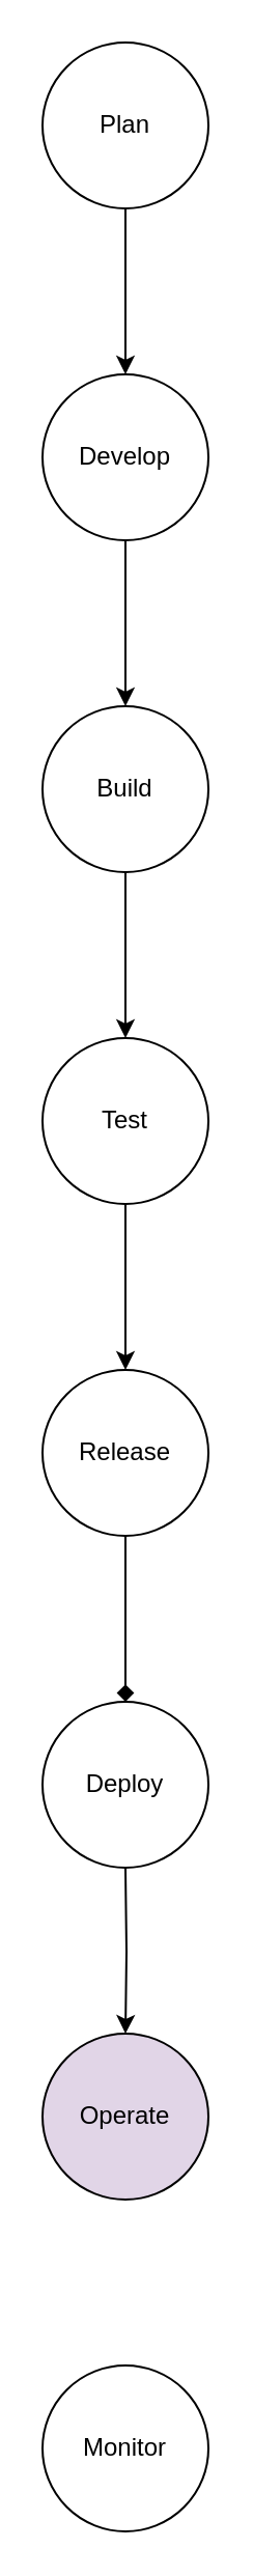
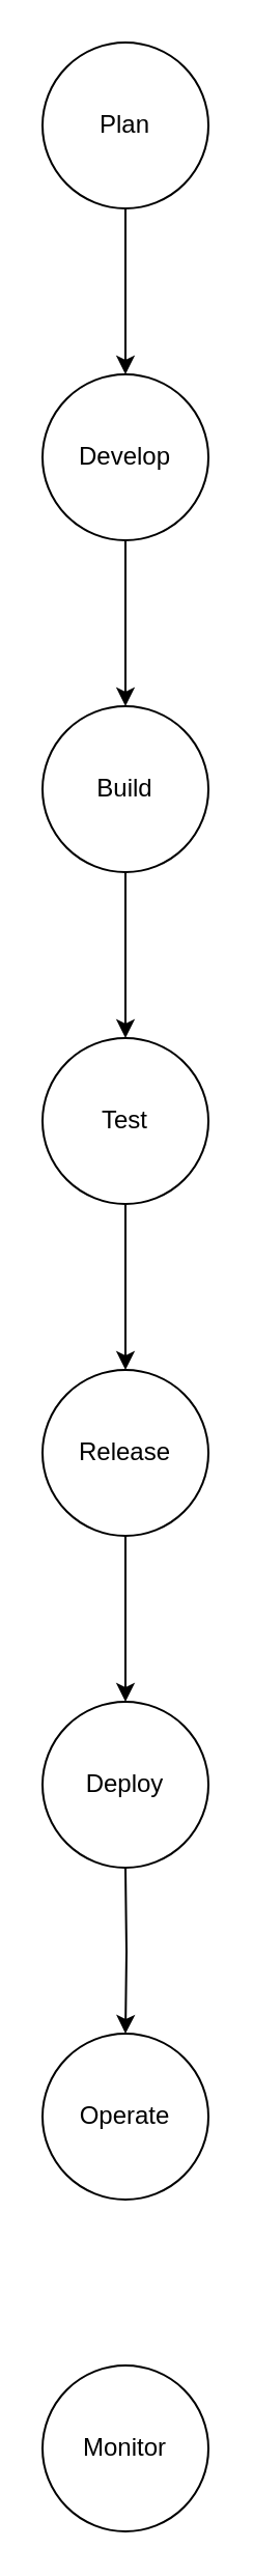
- <mxCell id="6" value="" style="edgeStyle=orthogonalEdgeStyle;rounded=0;orthogonalLoop=1;jettySize=auto;html=1;endArrow=diamond;" edge="1" parent="1" source="7" target="15"><mxGeometry relative="1" as="geometry" /></mxCell>
+ <mxCell id="6" value="" style="edgeStyle=orthogonalEdgeStyle;rounded=0;orthogonalLoop=1;jettySize=auto;html=1;" edge="1" parent="1" source="7" target="15"><mxGeometry relative="1" as="geometry" /></mxCell>
- <mxCell id="13" value="Operate" style="ellipse;whiteSpace=wrap;html=1;aspect=fixed;fillColor=#e1d5e7;" vertex="1" parent="1"><mxGeometry x="20" y="980" width="80" height="80" as="geometry" /></mxCell>
+ <mxCell id="13" value="Operate" style="ellipse;whiteSpace=wrap;html=1;aspect=fixed;" vertex="1" parent="1"><mxGeometry x="20" y="980" width="80" height="80" as="geometry" /></mxCell>
